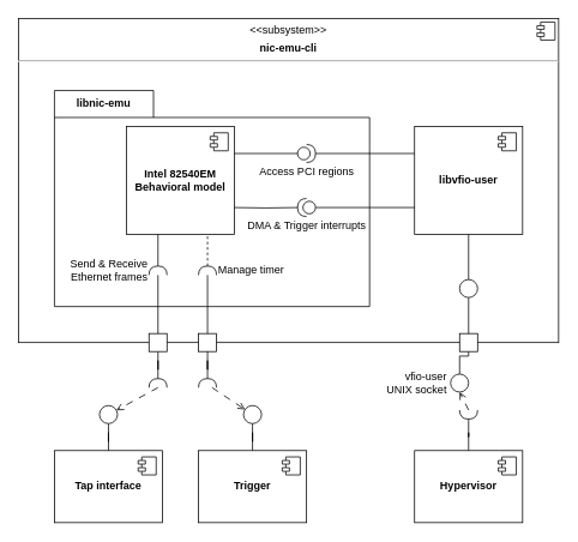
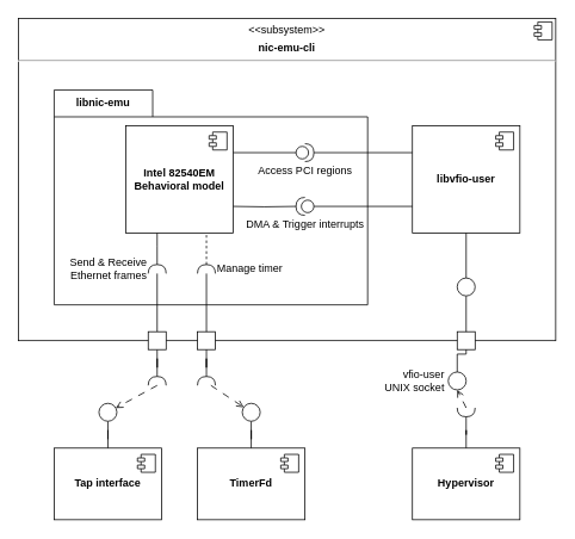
- <mxCell id="7" value="&lt;b&gt;Trigger&lt;/b&gt;" style="html=1;dropTarget=0;whiteSpace=wrap;" vertex="1" parent="1"><mxGeometry x="220" y="500" width="120" height="80" as="geometry" /></mxCell>
+ <mxCell id="7" value="&lt;b&gt;TimerFd&lt;/b&gt;" style="html=1;dropTarget=0;whiteSpace=wrap;" vertex="1" parent="1"><mxGeometry x="220" y="500" width="120" height="80" as="geometry" /></mxCell>
